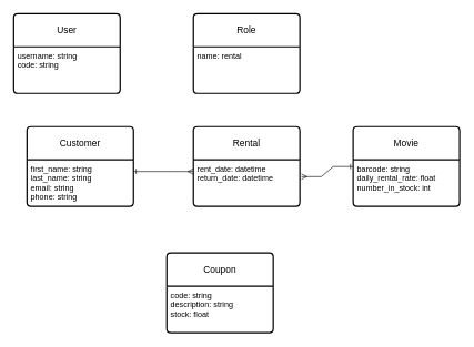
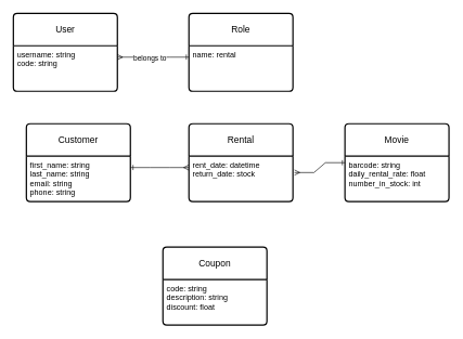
+ <mxCell id="4" value="" style="edgeStyle=entityRelationEdgeStyle;fontSize=12;html=1;endArrow=ERone;startArrow=ERmany;rounded=0;entryX=0;entryY=0.25;entryDx=0;entryDy=0;exitX=1;exitY=0.25;exitDx=0;exitDy=0;endFill=0;" edge="1" parent="1" source="3" target="17"><mxGeometry width="100" height="100" relative="1" as="geometry"><mxPoint x="280" y="370" as="sourcePoint" /><mxPoint x="380" y="270" as="targetPoint" /></mxGeometry></mxCell>
+ <mxCell id="5" value="belongs to" style="edgeLabel;html=1;align=center;verticalAlign=middle;resizable=0;points=[];" vertex="1" connectable="0" parent="4"><mxGeometry x="-0.118" y="-2" relative="1" as="geometry"><mxPoint as="offset" /></mxGeometry></mxCell>
- <mxCell id="13" value="rent_date: datetime&lt;div&gt;return_date: datetime&lt;/div&gt;" style="align=left;strokeColor=none;fillColor=none;spacingLeft=4;fontSize=12;verticalAlign=top;resizable=0;rotatable=0;part=1;html=1;" vertex="1" parent="12"><mxGeometry y="50" width="160" height="70" as="geometry" /></mxCell>
+ <mxCell id="13" value="rent_date: datetime&lt;div&gt;return_date: stock&lt;/div&gt;" style="align=left;strokeColor=none;fillColor=none;spacingLeft=4;fontSize=12;verticalAlign=top;resizable=0;rotatable=0;part=1;html=1;" vertex="1" parent="12"><mxGeometry y="50" width="160" height="70" as="geometry" /></mxCell>
- <mxCell id="15" value="code: string&lt;div&gt;description: string&lt;/div&gt;&lt;div&gt;stock: float&lt;/div&gt;" style="align=left;strokeColor=none;fillColor=none;spacingLeft=4;fontSize=12;verticalAlign=top;resizable=0;rotatable=0;part=1;html=1;" vertex="1" parent="14"><mxGeometry y="50" width="160" height="70" as="geometry" /></mxCell>
+ <mxCell id="15" value="code: string&lt;div&gt;description: string&lt;/div&gt;&lt;div&gt;discount: float&lt;/div&gt;" style="align=left;strokeColor=none;fillColor=none;spacingLeft=4;fontSize=12;verticalAlign=top;resizable=0;rotatable=0;part=1;html=1;" vertex="1" parent="14"><mxGeometry y="50" width="160" height="70" as="geometry" /></mxCell>
